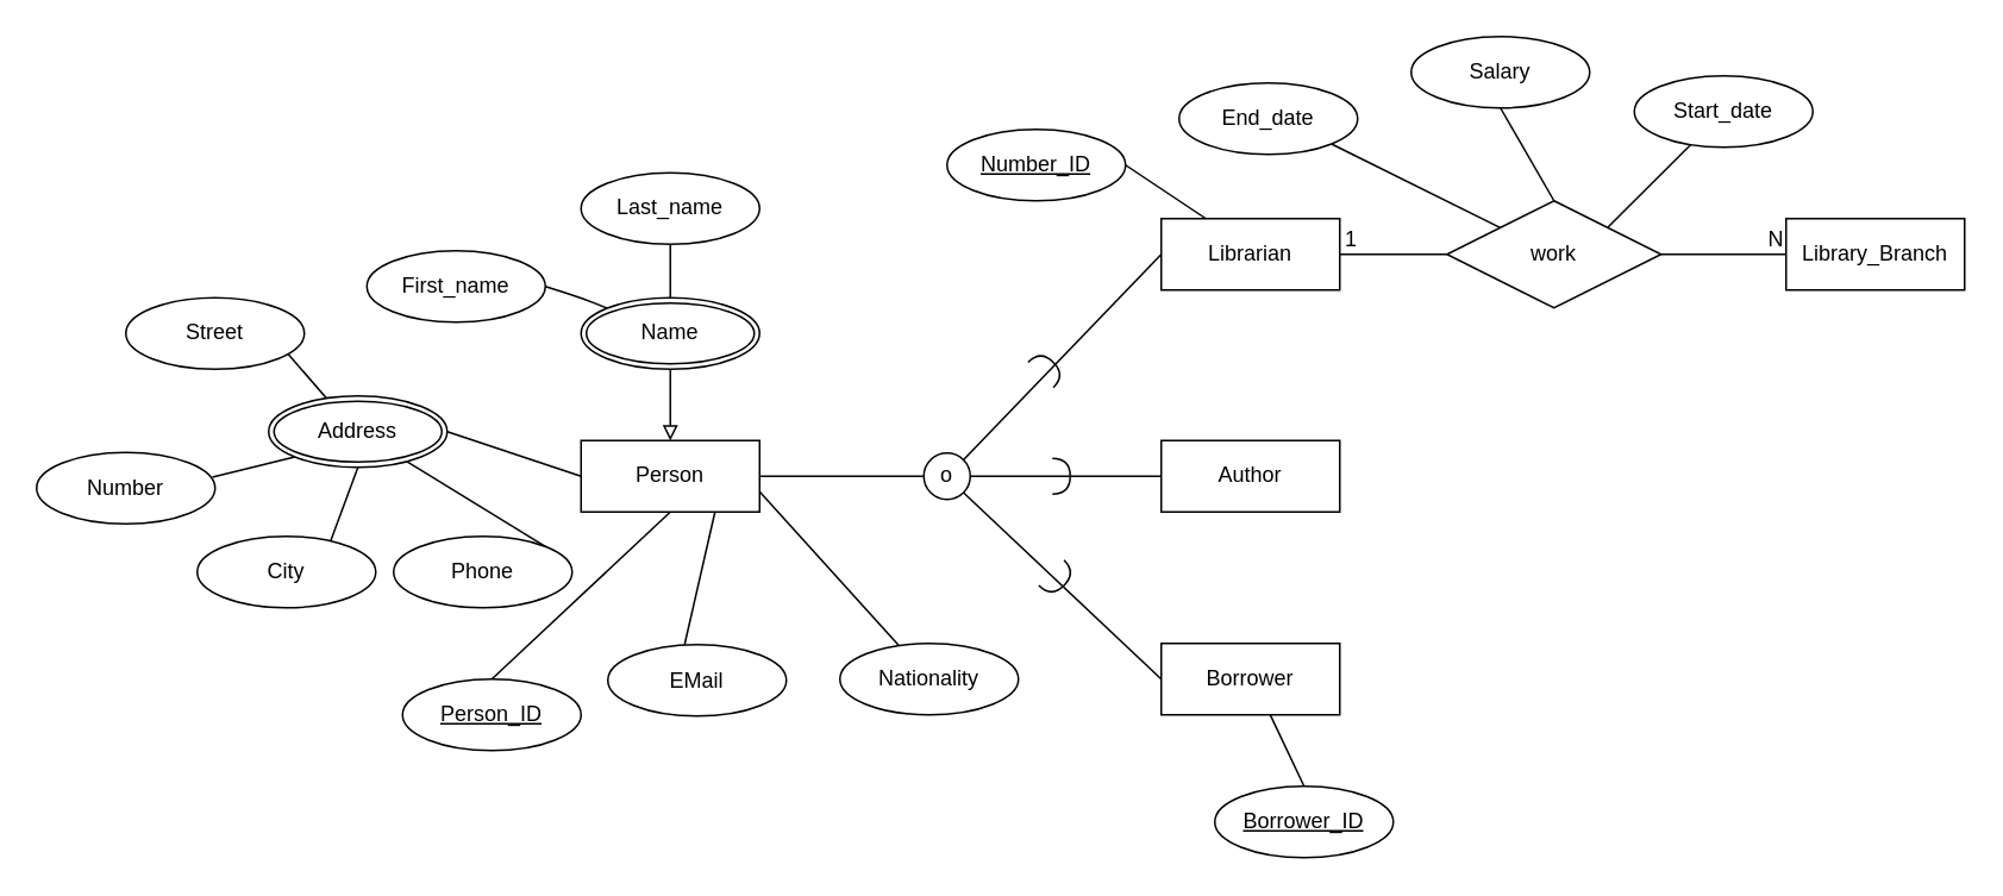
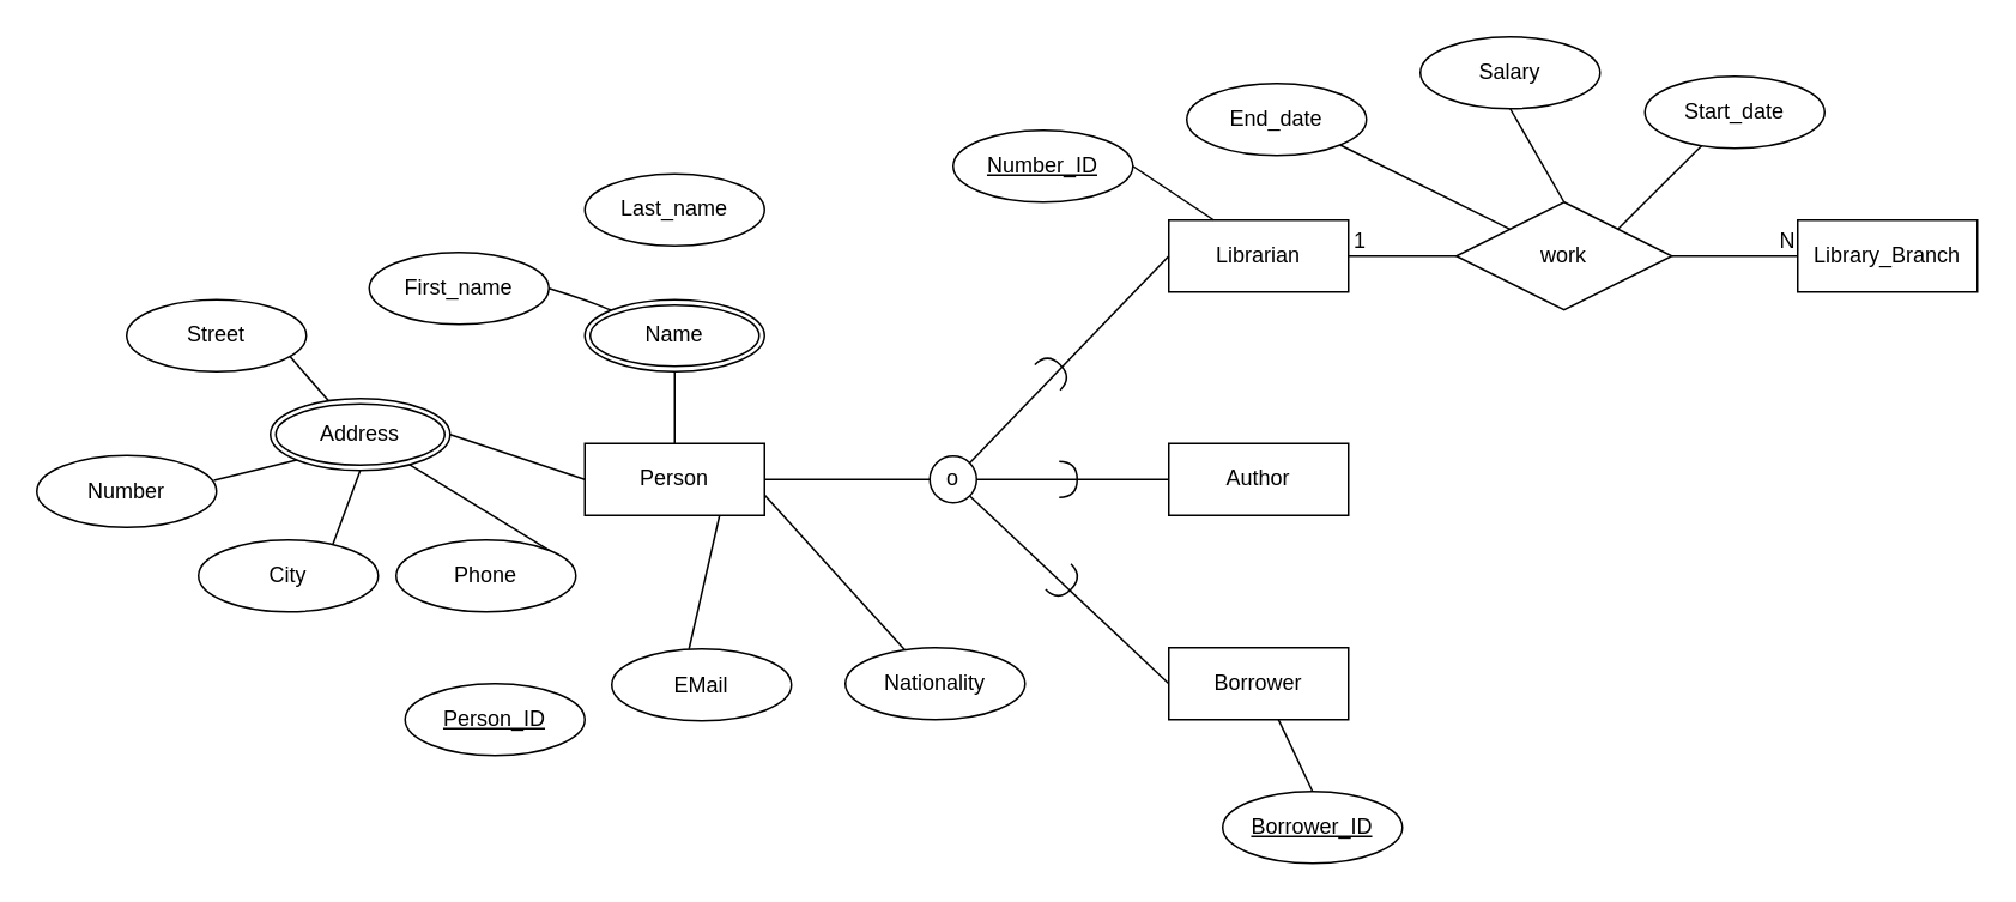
- <mxCell id="13" style="edgeStyle=none;html=1;exitX=0.5;exitY=1;exitDx=0;exitDy=0;entryX=0.5;entryY=0;entryDx=0;entryDy=0;endArrow=none;endFill=0;" parent="1" source="14" target="35" edge="1"><mxGeometry relative="1" as="geometry" /></mxCell>
- <mxCell id="34" style="edgeStyle=none;html=1;exitX=0.5;exitY=1;exitDx=0;exitDy=0;entryX=0.5;entryY=0;entryDx=0;entryDy=0;endArrow=block;endFill=0;" parent="1" source="35" target="33" edge="1"><mxGeometry relative="1" as="geometry" /></mxCell>
+ <mxCell id="34" style="edgeStyle=none;html=1;exitX=0.5;exitY=1;exitDx=0;exitDy=0;entryX=0.5;entryY=0;entryDx=0;entryDy=0;endArrow=none;endFill=0;" parent="1" source="35" target="33" edge="1"><mxGeometry relative="1" as="geometry" /></mxCell>
- <mxCell id="47" style="edgeStyle=none;html=1;exitX=0.5;exitY=0;exitDx=0;exitDy=0;entryX=0.5;entryY=1;entryDx=0;entryDy=0;endArrow=none;endFill=0;" parent="1" source="48" target="33" edge="1"><mxGeometry relative="1" as="geometry" /></mxCell>
